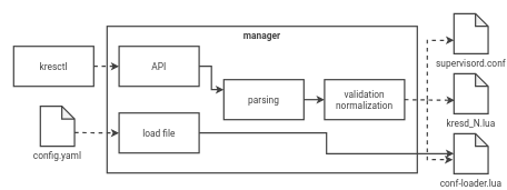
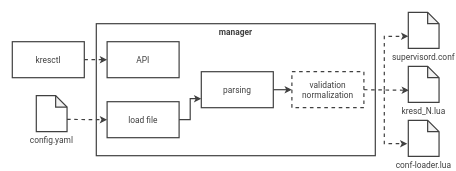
- <mxCell id="9" value="" style="endArrow=classic;rounded=0;entryX=0;entryY=0.25;entryDx=0;entryDy=0;strokeColor=#404040;fontColor=#404040;fontSize=14;strokeWidth=2;fontFamily=Roboto;fontSource=https%3A%2F%2Ffonts.googleapis.com%2Fcss%3Ffamily%3DRoboto;exitX=1;exitY=0.5;exitDx=0;exitDy=0;edgeStyle=orthogonalEdgeStyle;" edge="1" parent="1" source="4" target="5"><mxGeometry width="50" height="50" relative="1" as="geometry"><mxPoint x="335" y="179" as="sourcePoint" /><mxPoint x="224.76" y="369" as="targetPoint" /></mxGeometry></mxCell>
- <mxCell id="8" value="validation&#10;normalization" style="rounded=0;strokeColor=#404040;fontColor=#404040;fontSize=14;strokeWidth=2;fontFamily=Roboto;fontSource=https%3A%2F%2Ffonts.googleapis.com%2Fcss%3Ffamily%3DRoboto;fillColor=none;" vertex="1" parent="1"><mxGeometry x="486" y="119" width="120" height="60" as="geometry" /></mxCell>
+ <mxCell id="8" value="validation&#10;normalization" style="rounded=0;strokeColor=#404040;fontColor=#404040;fontSize=14;strokeWidth=2;fontFamily=Roboto;fontSource=https%3A%2F%2Ffonts.googleapis.com%2Fcss%3Ffamily%3DRoboto;fillColor=none;dashed=1;" vertex="1" parent="1"><mxGeometry x="486" y="119" width="120" height="60" as="geometry" /></mxCell>
- <mxCell id="11" value="" style="endArrow=classic;rounded=0;strokeColor=#404040;fontColor=#404040;fontSize=14;strokeWidth=2;fontFamily=Roboto;fontSource=https%3A%2F%2Ffonts.googleapis.com%2Fcss%3Ffamily%3DRoboto;exitX=1;exitY=0.5;exitDx=0;exitDy=0;edgeStyle=orthogonalEdgeStyle;" edge="1" parent="1" source="3" target="18"><mxGeometry width="50" height="50" relative="1" as="geometry"><mxPoint x="290" y="109" as="sourcePoint" /><mxPoint x="320" y="159" as="targetPoint" /></mxGeometry></mxCell>
+ <mxCell id="11" value="" style="endArrow=classic;rounded=0;strokeColor=#404040;fontColor=#404040;fontSize=14;strokeWidth=2;fontFamily=Roboto;fontSource=https%3A%2F%2Ffonts.googleapis.com%2Fcss%3Ffamily%3DRoboto;exitX=1;exitY=0.5;exitDx=0;exitDy=0;entryX=0;entryY=0.75;entryDx=0;entryDy=0;edgeStyle=orthogonalEdgeStyle;" edge="1" parent="1" source="3" target="5"><mxGeometry width="50" height="50" relative="1" as="geometry"><mxPoint x="290" y="109" as="sourcePoint" /><mxPoint x="320" y="159" as="targetPoint" /></mxGeometry></mxCell>
